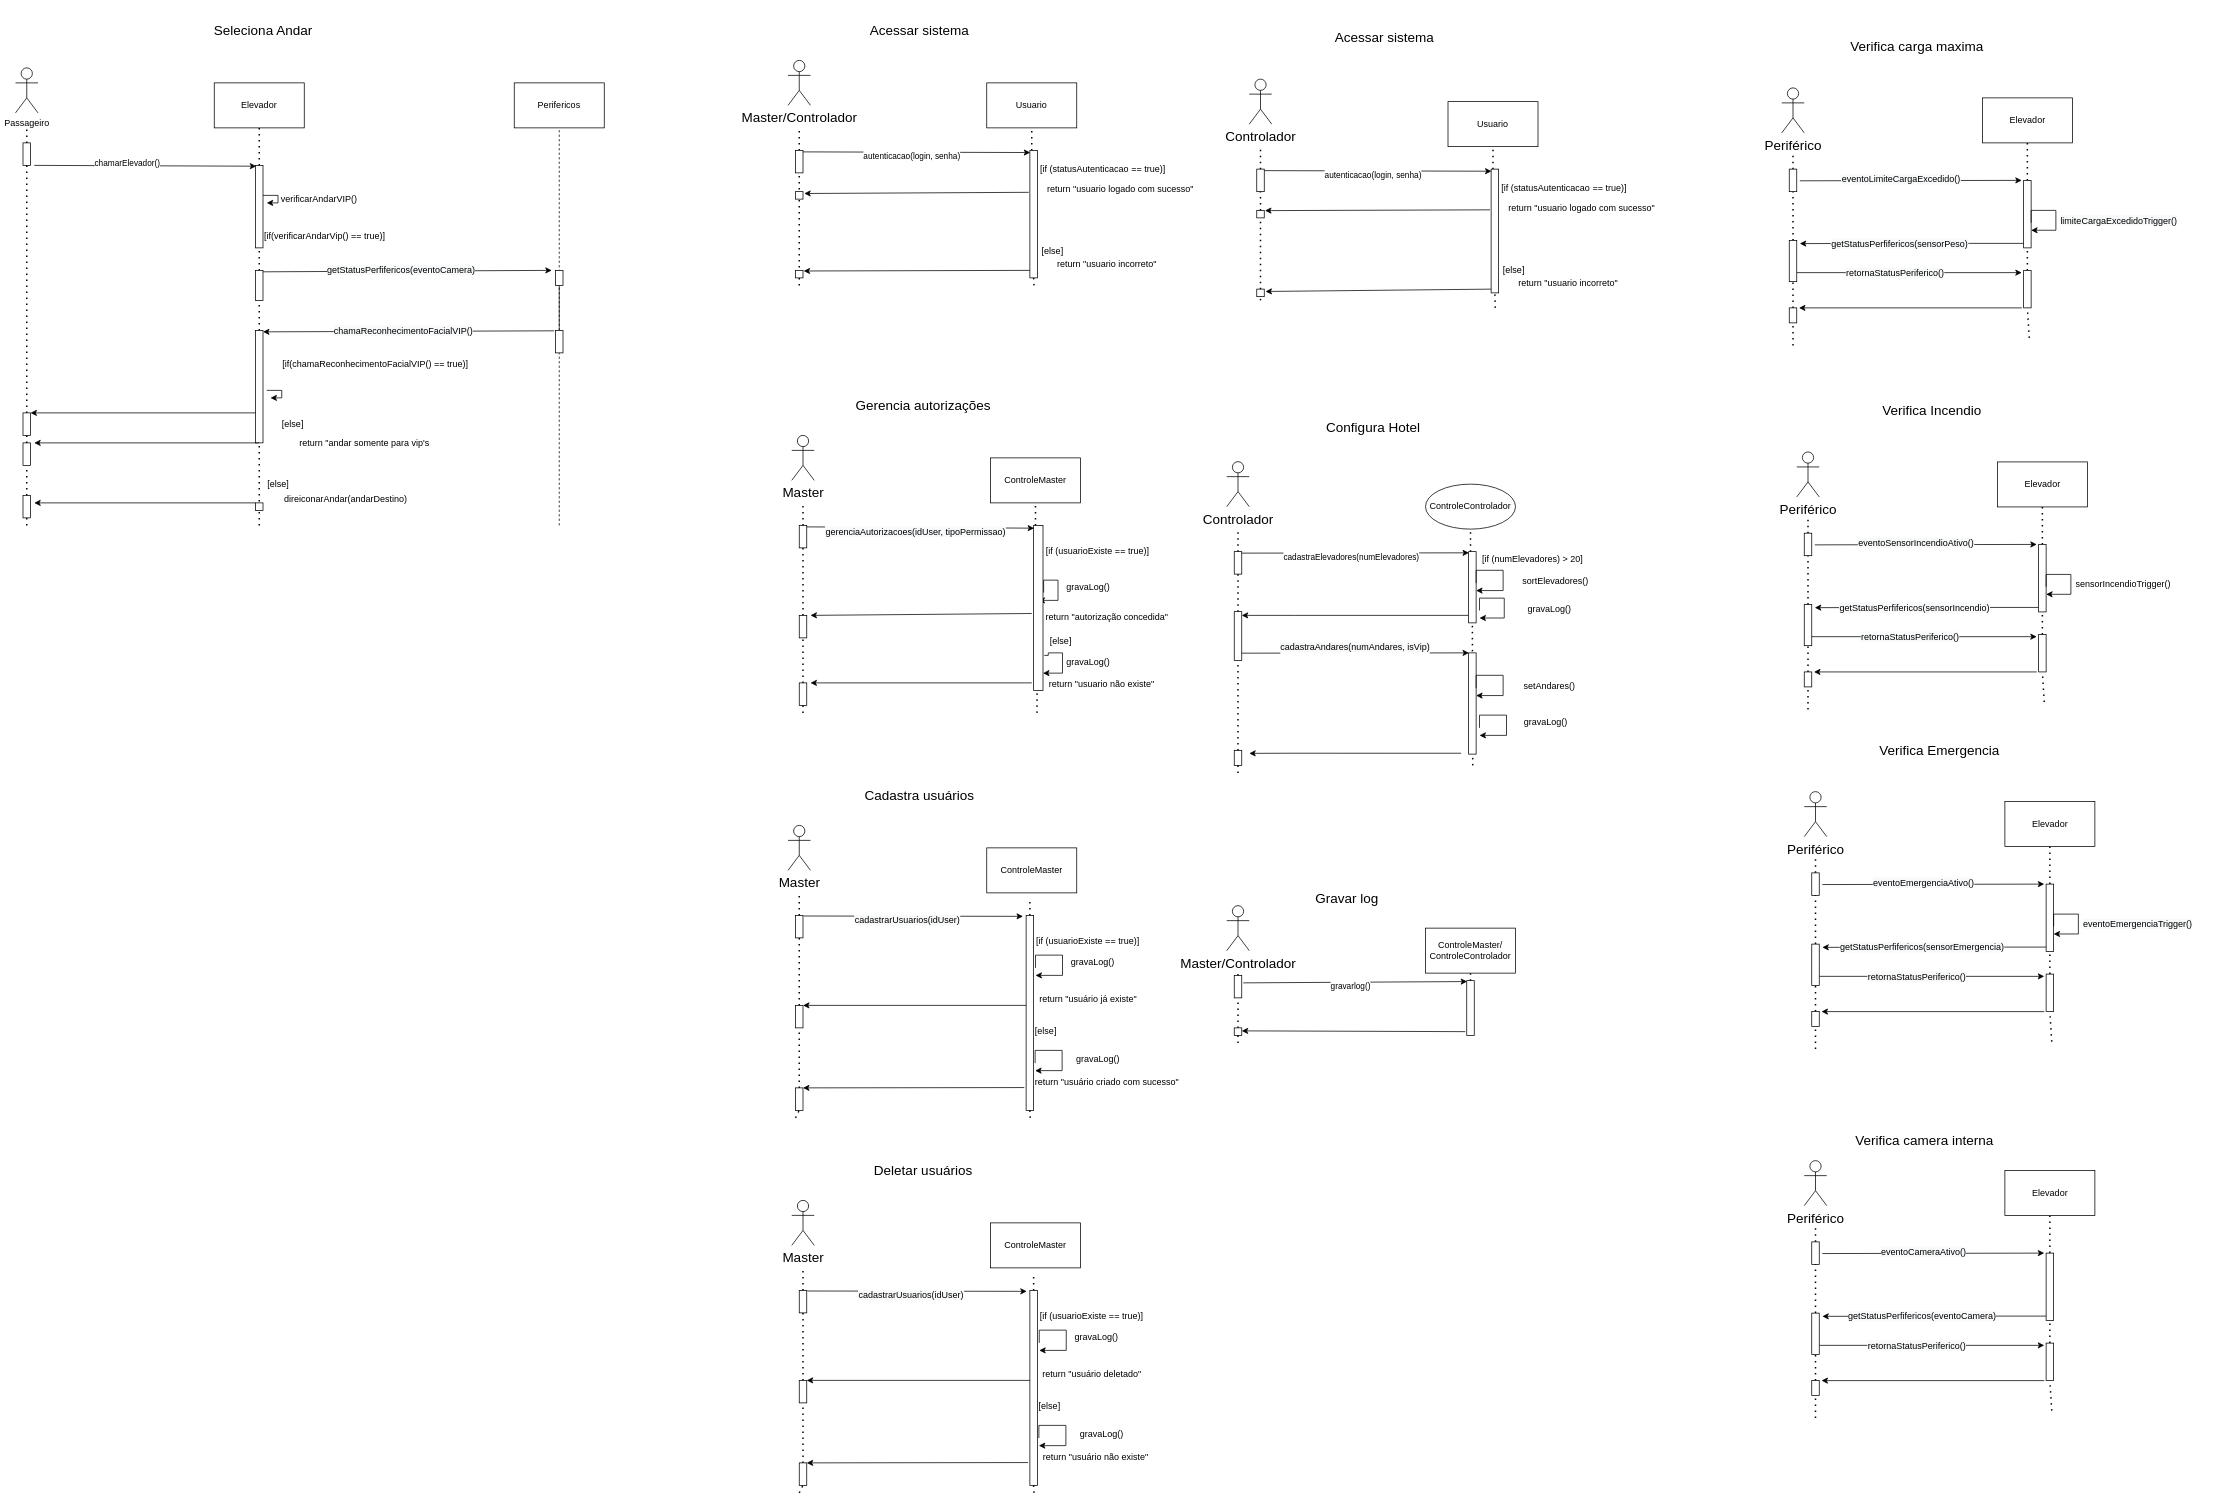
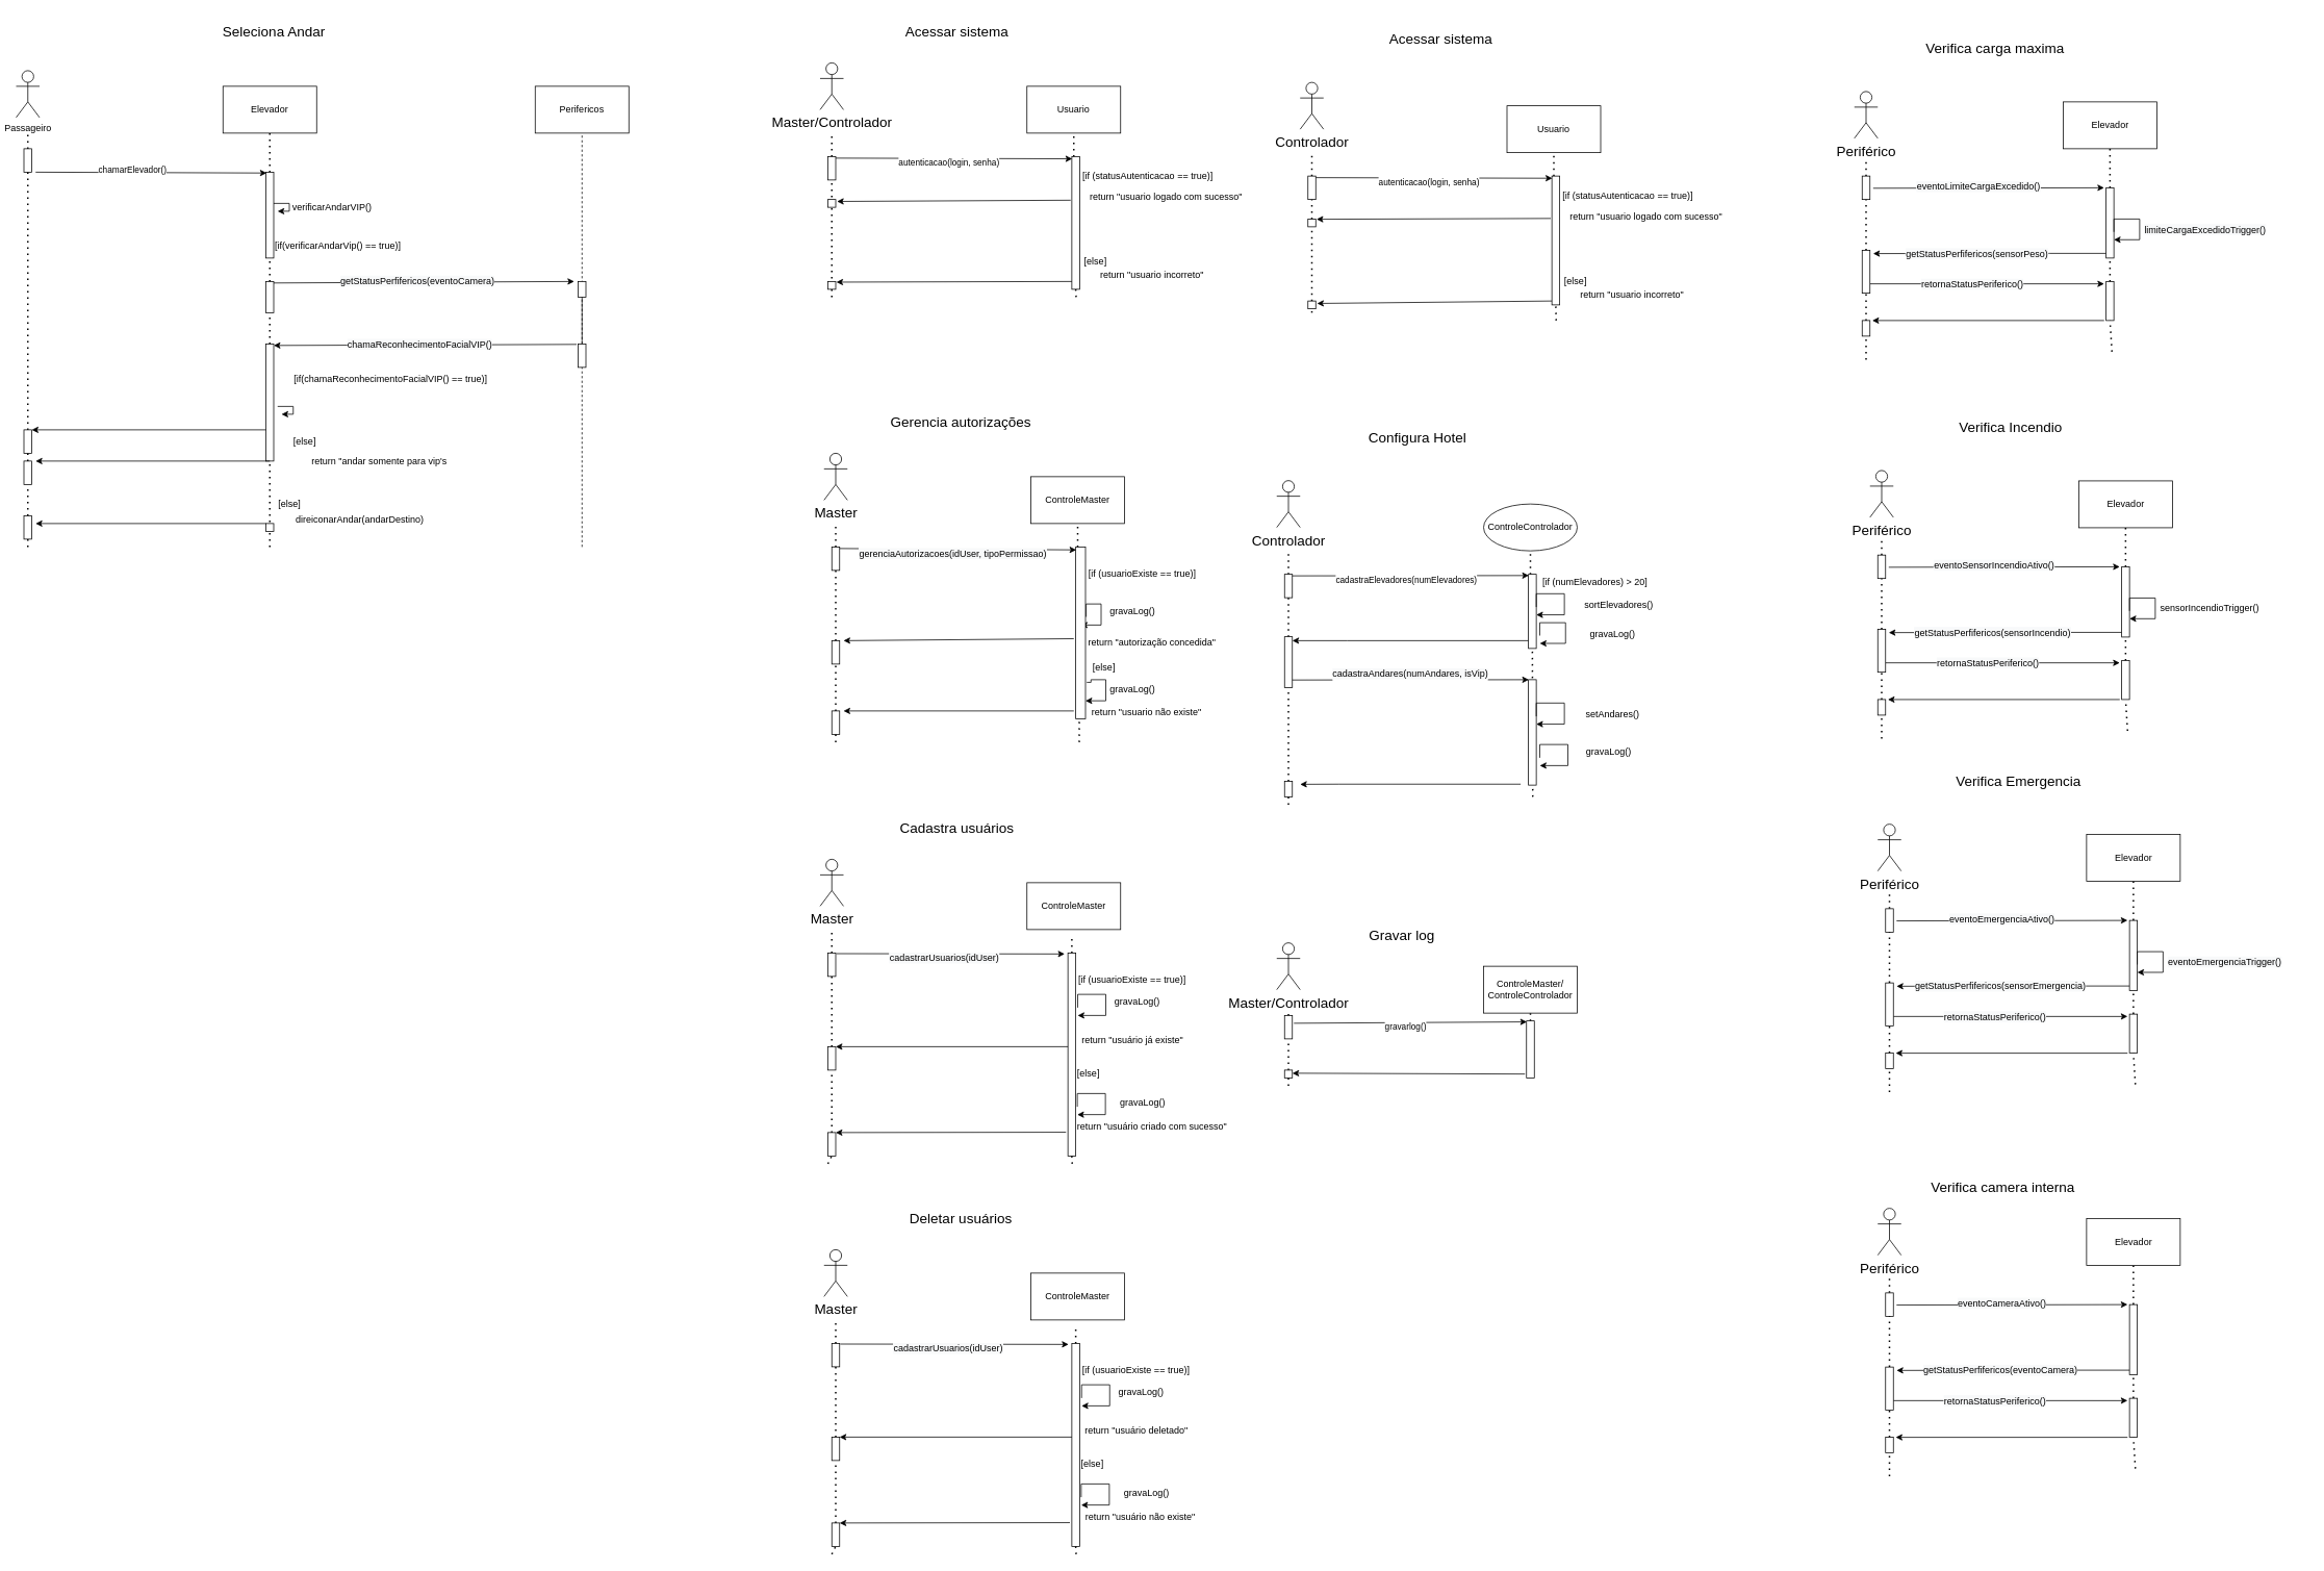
- <mxCell id="173" value="Configura Hotel" style="text;html=1;resizable=0;autosize=1;align=center;verticalAlign=middle;points=[];fillColor=none;strokeColor=none;rounded=0;fontSize=18;" parent="1" vertex="1"><mxGeometry x="1755" y="550" width="150" height="40" as="geometry" /></mxCell>
+ <mxCell id="173" value="Configura Hotel" style="text;html=1;resizable=0;autosize=1;align=center;verticalAlign=middle;points=[];fillColor=none;strokeColor=none;rounded=0;fontSize=18;" parent="1" vertex="1"><mxGeometry x="1740" y="540" width="150" height="40" as="geometry" /></mxCell>
